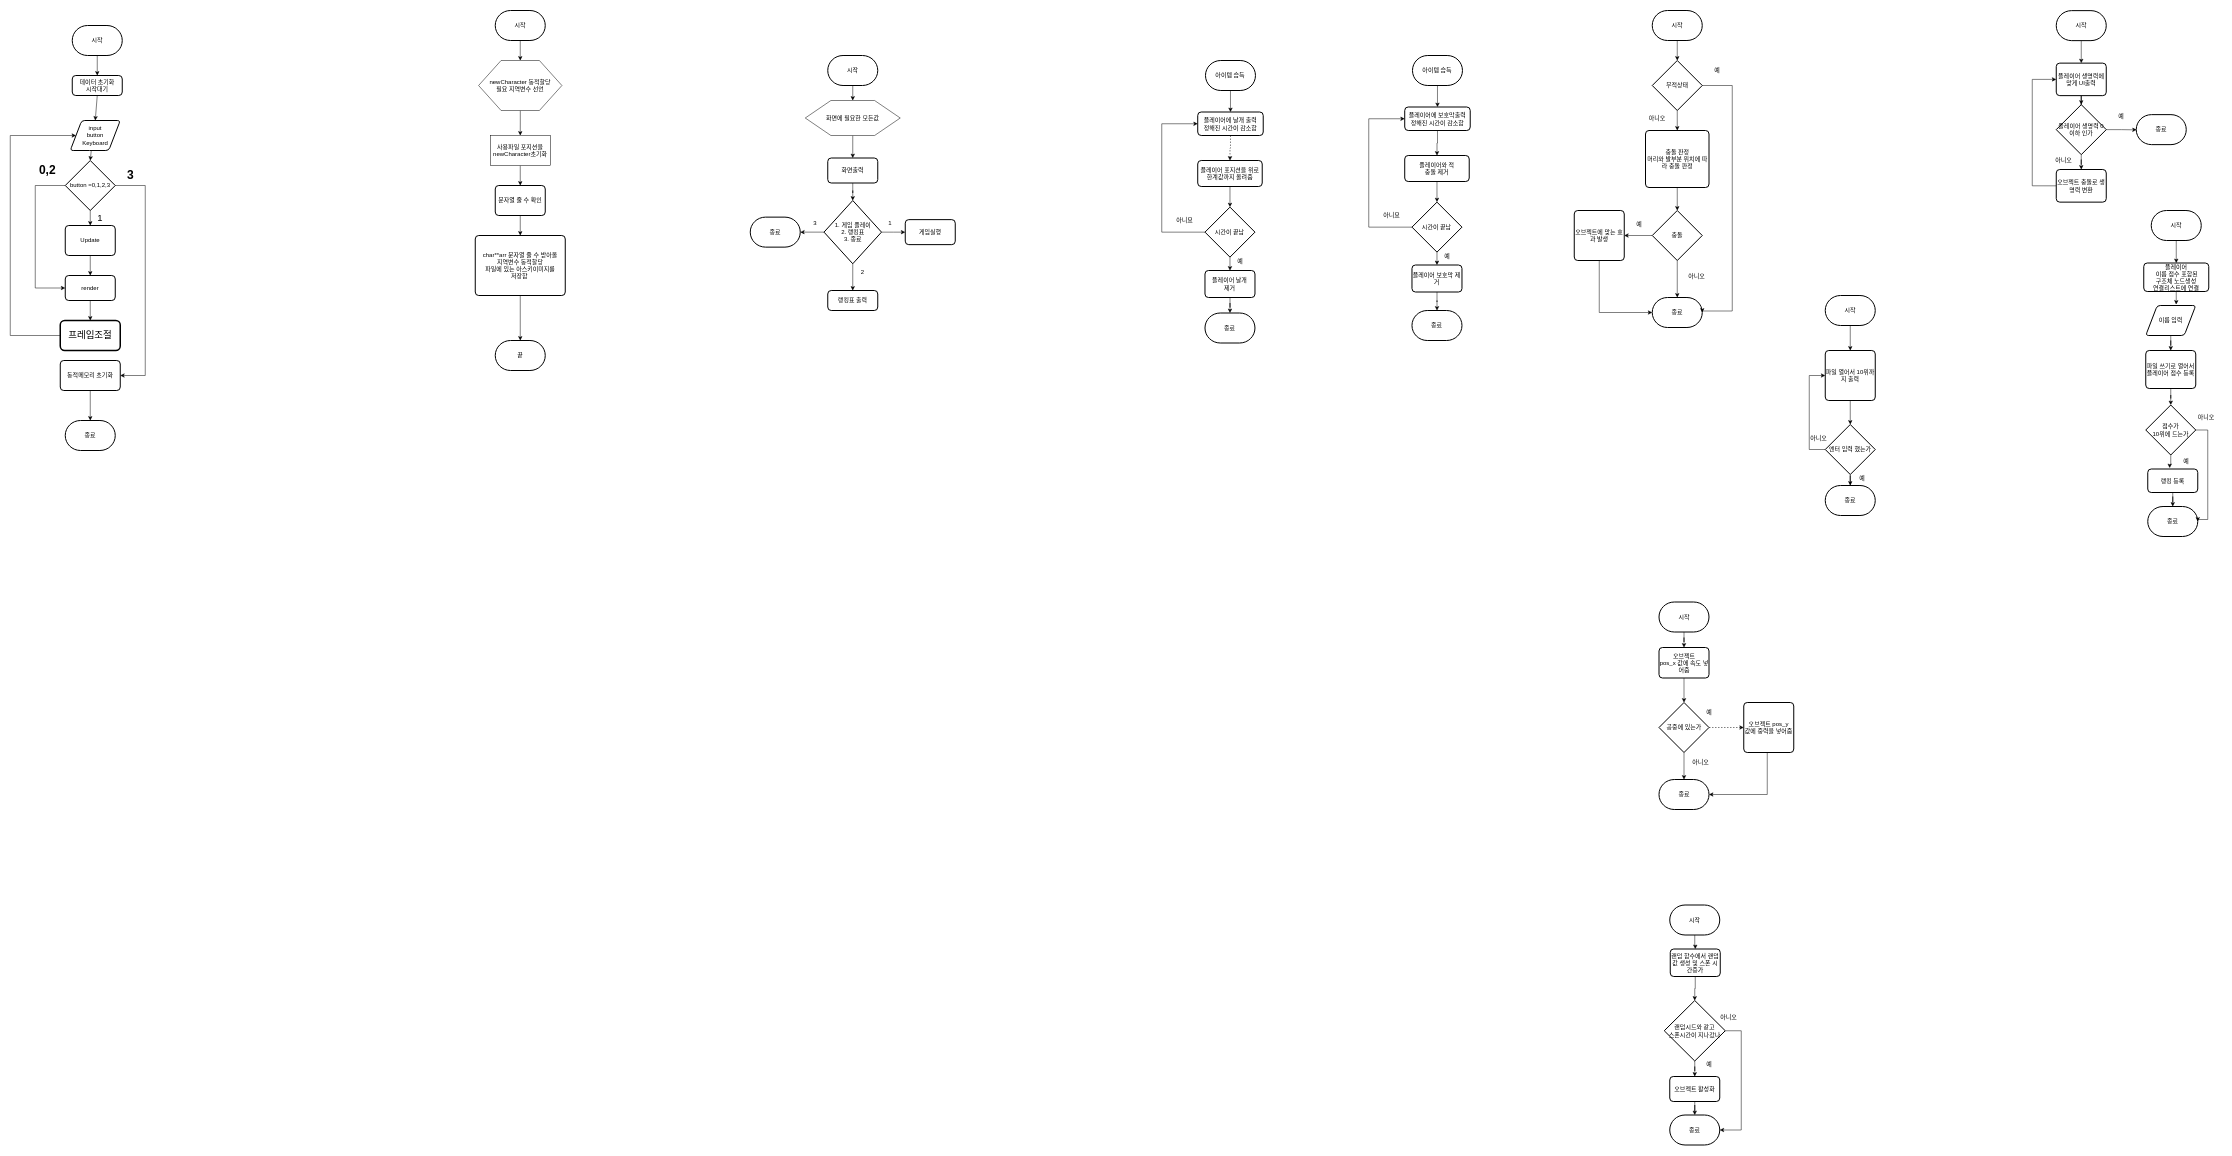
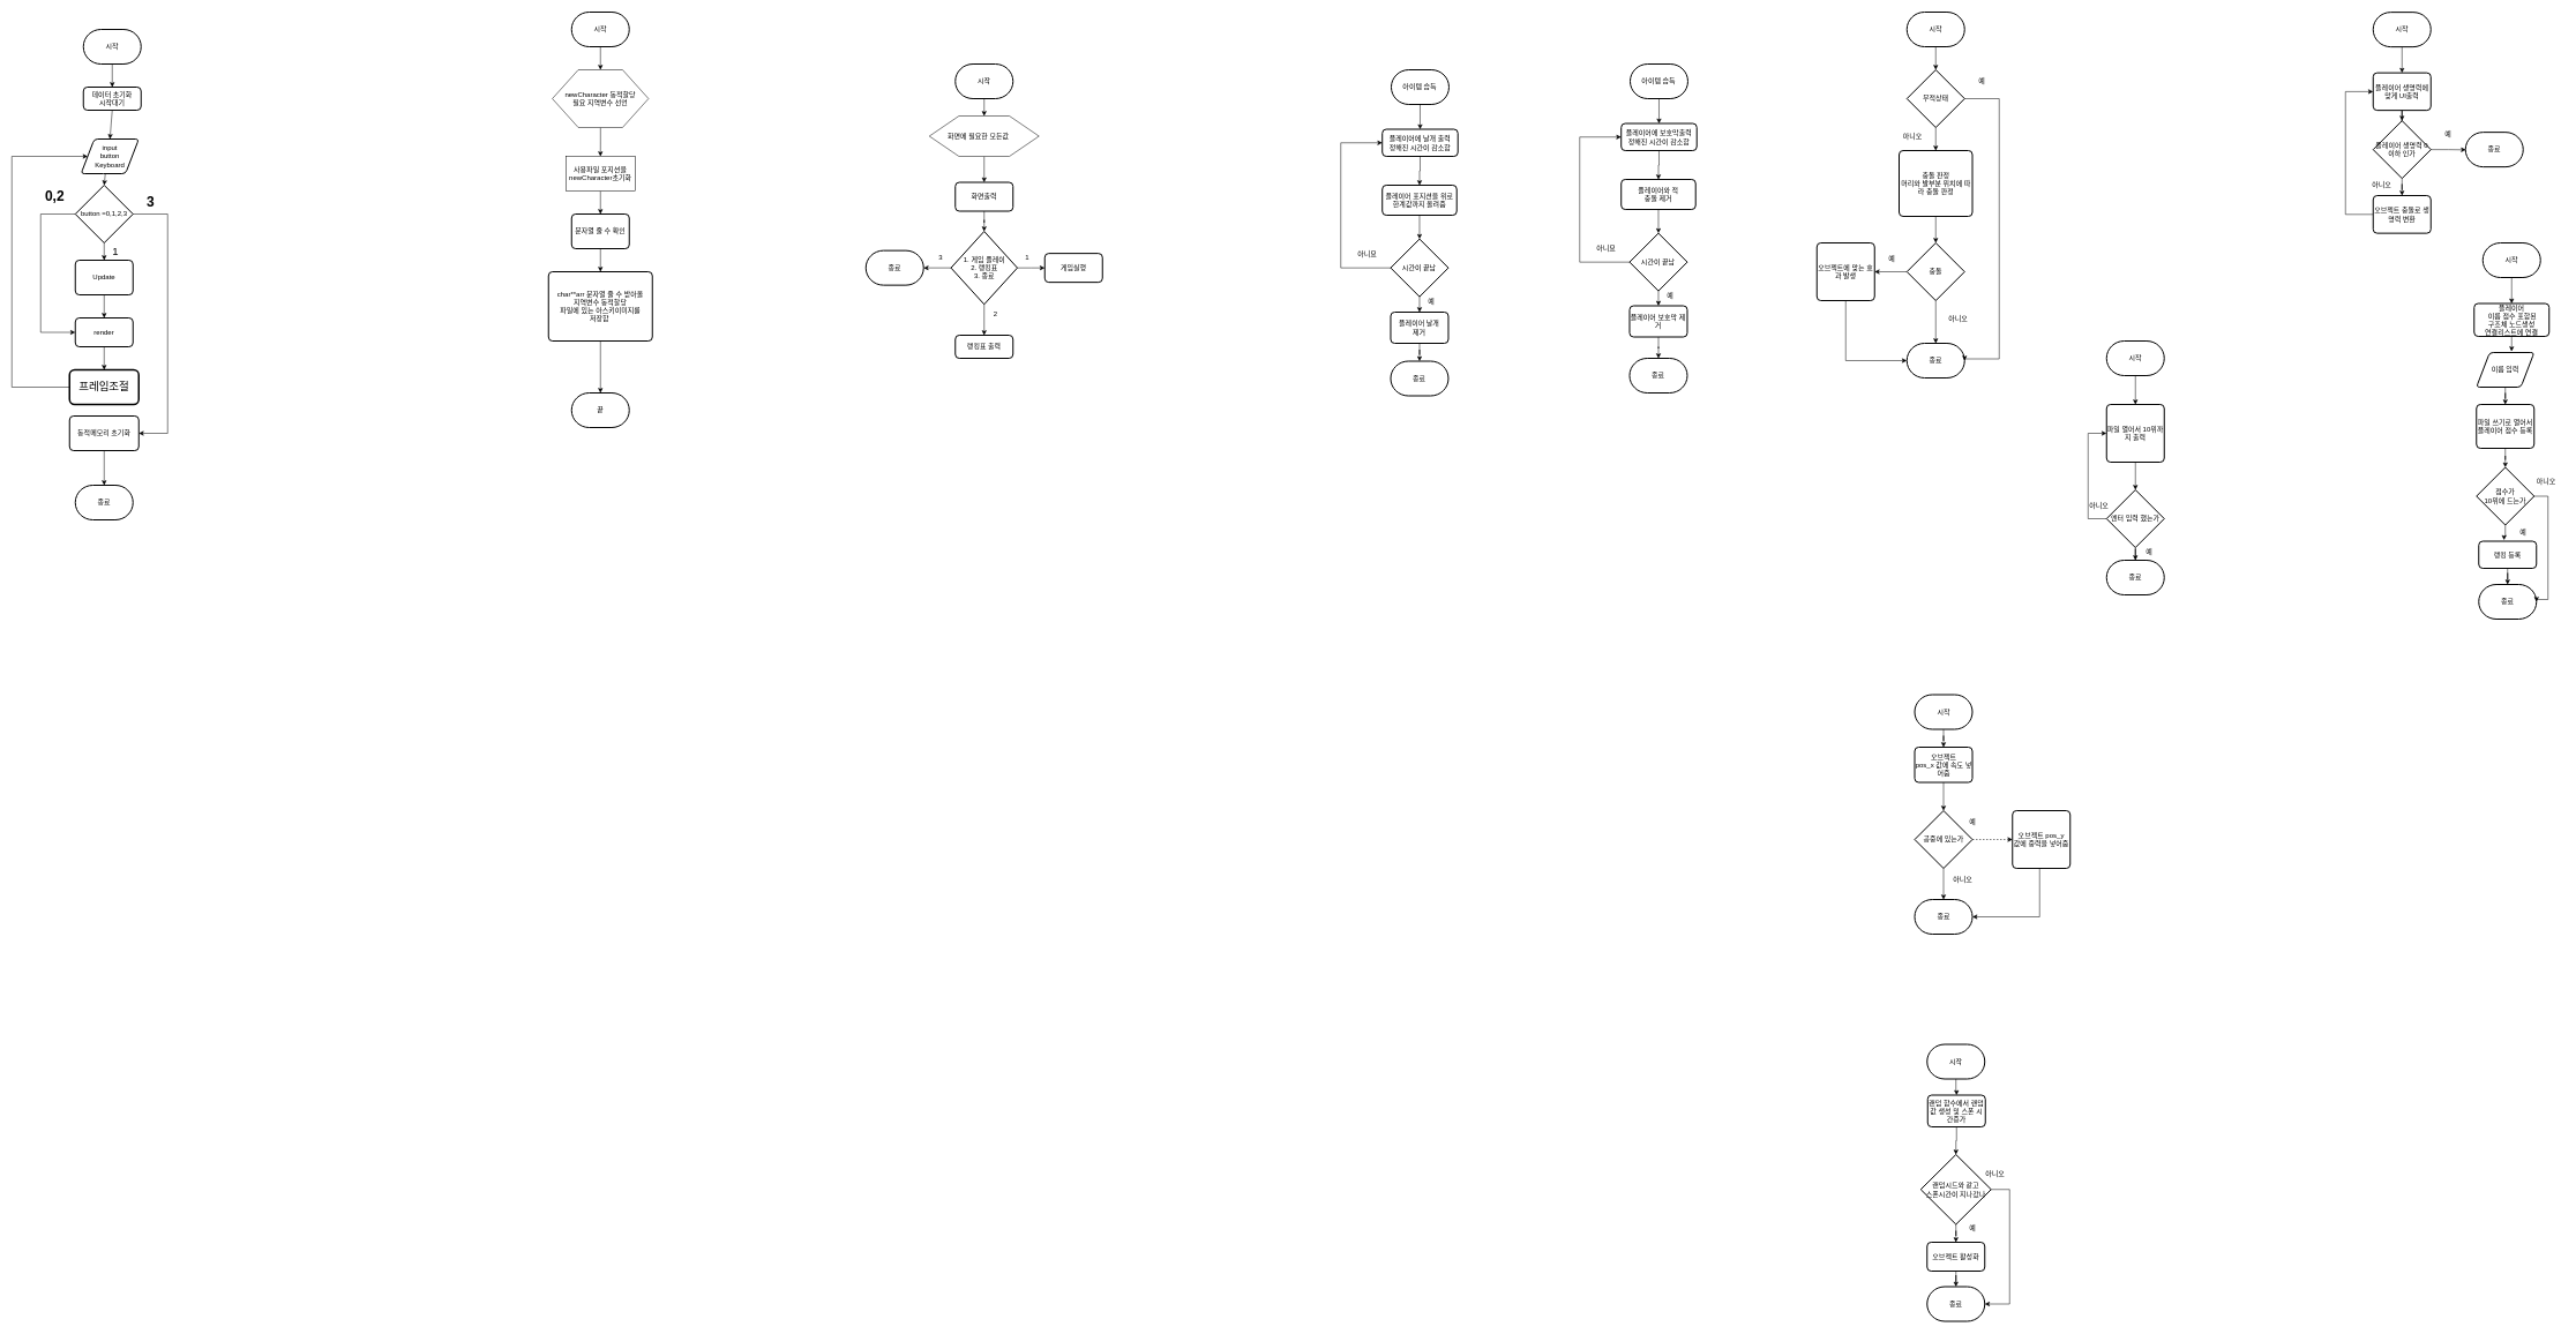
- <mxCell id="42" value="화면에 필요한 모든값" style="text;html=1;strokeColor=none;fillColor=none;align=center;verticalAlign=middle;whiteSpace=wrap;rounded=0;" vertex="1" parent="1"><mxGeometry x="1640" y="220" width="130" height="30" as="geometry" /></mxCell>
+ <mxCell id="42" value="화면에 필요한 모든값" style="text;html=1;strokeColor=none;fillColor=none;align=center;verticalAlign=middle;whiteSpace=wrap;rounded=0;" vertex="1" parent="1"><mxGeometry x="1630" y="220" width="130" height="30" as="geometry" /></mxCell>
- <mxCell id="53" style="edgeStyle=orthogonalEdgeStyle;rounded=0;orthogonalLoop=1;jettySize=auto;html=1;exitX=0.5;exitY=1;exitDx=0;exitDy=0;dashed=1;" edge="1" parent="1" source="58" target="57"><mxGeometry relative="1" as="geometry"><mxPoint x="2444.95" y="209.762" as="targetPoint" /><mxPoint x="2444.95" y="222" as="sourcePoint" /></mxGeometry></mxCell>
+ <mxCell id="53" style="edgeStyle=orthogonalEdgeStyle;rounded=0;orthogonalLoop=1;jettySize=auto;html=1;exitX=0.5;exitY=1;exitDx=0;exitDy=0;" edge="1" parent="1" source="58" target="57"><mxGeometry relative="1" as="geometry"><mxPoint x="2444.95" y="209.762" as="targetPoint" /><mxPoint x="2444.95" y="222" as="sourcePoint" /></mxGeometry></mxCell>
